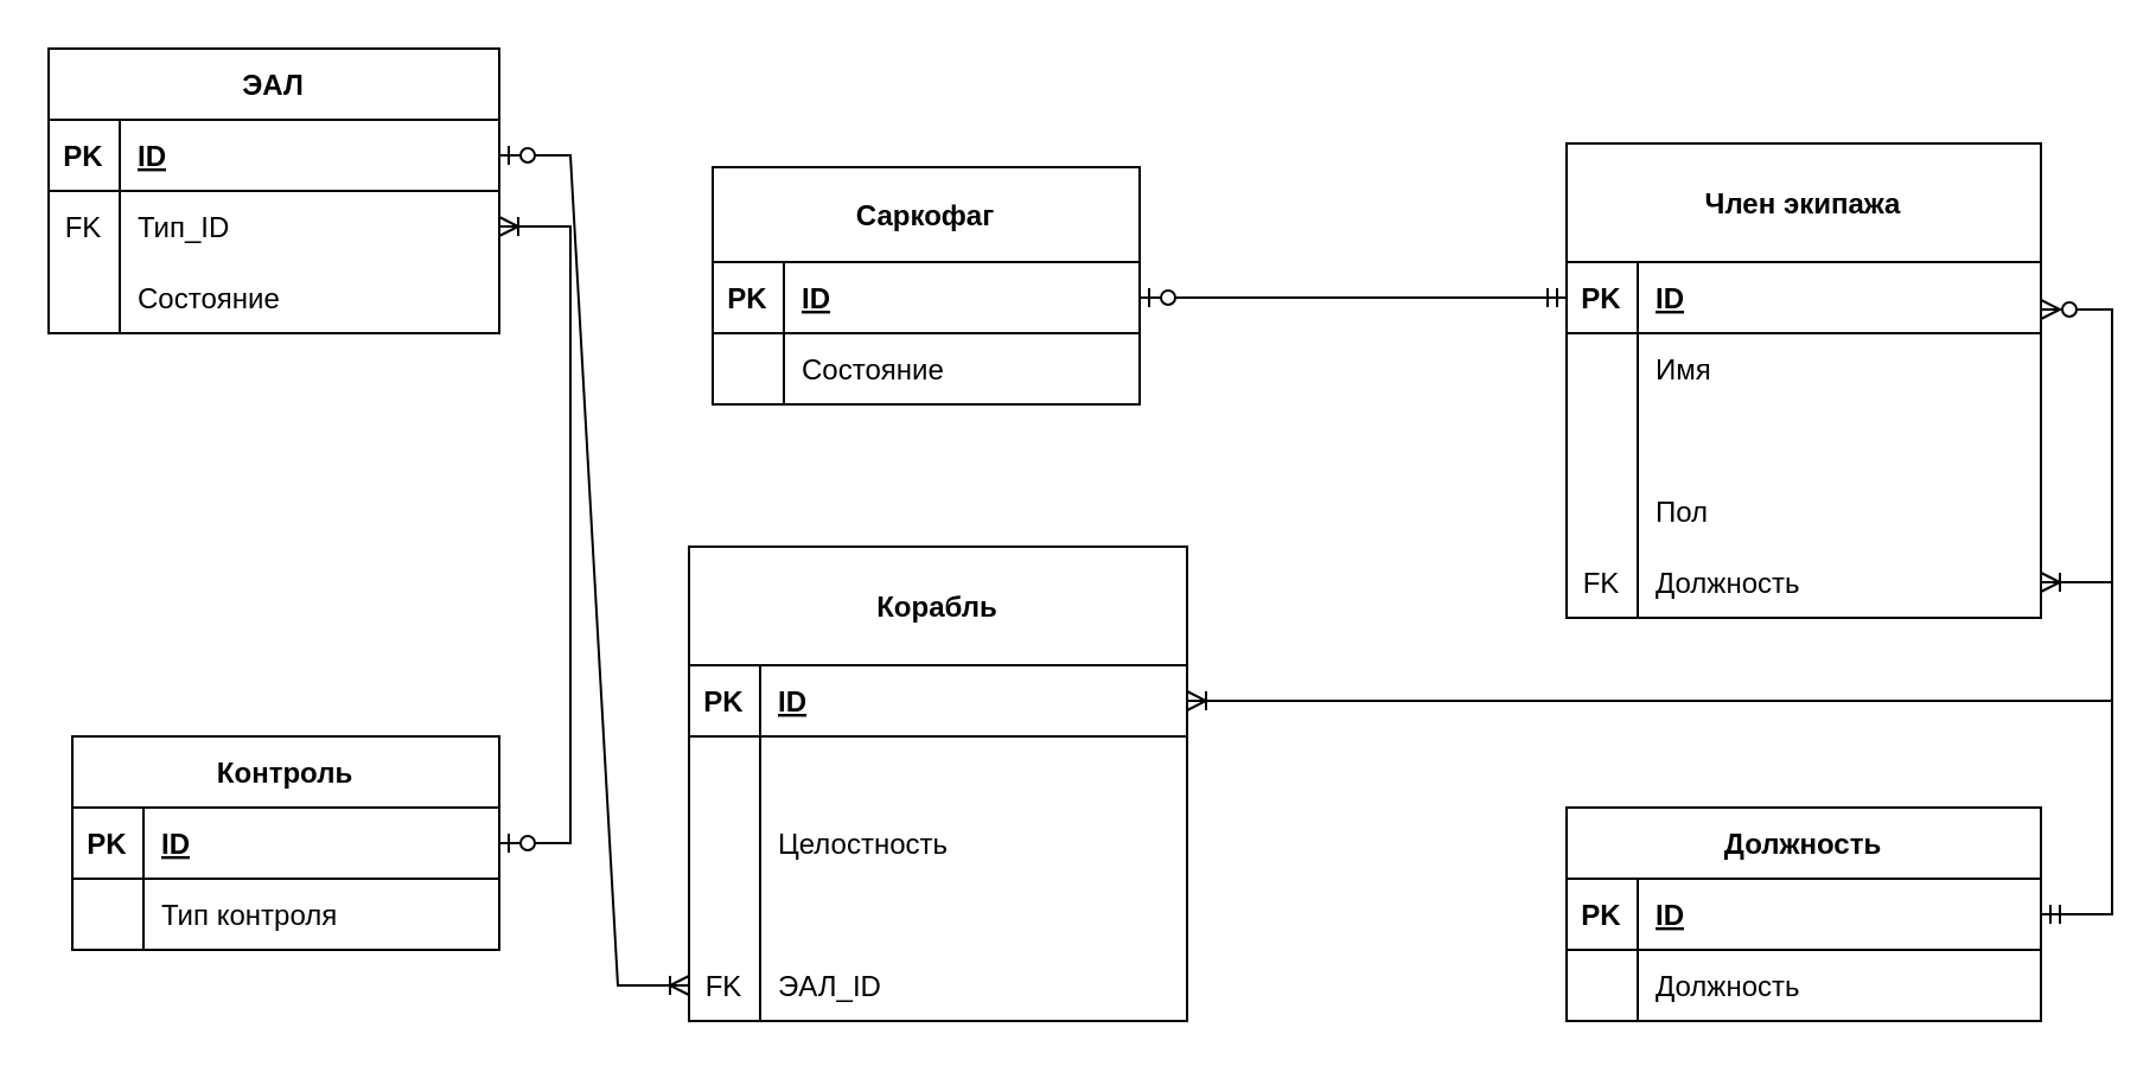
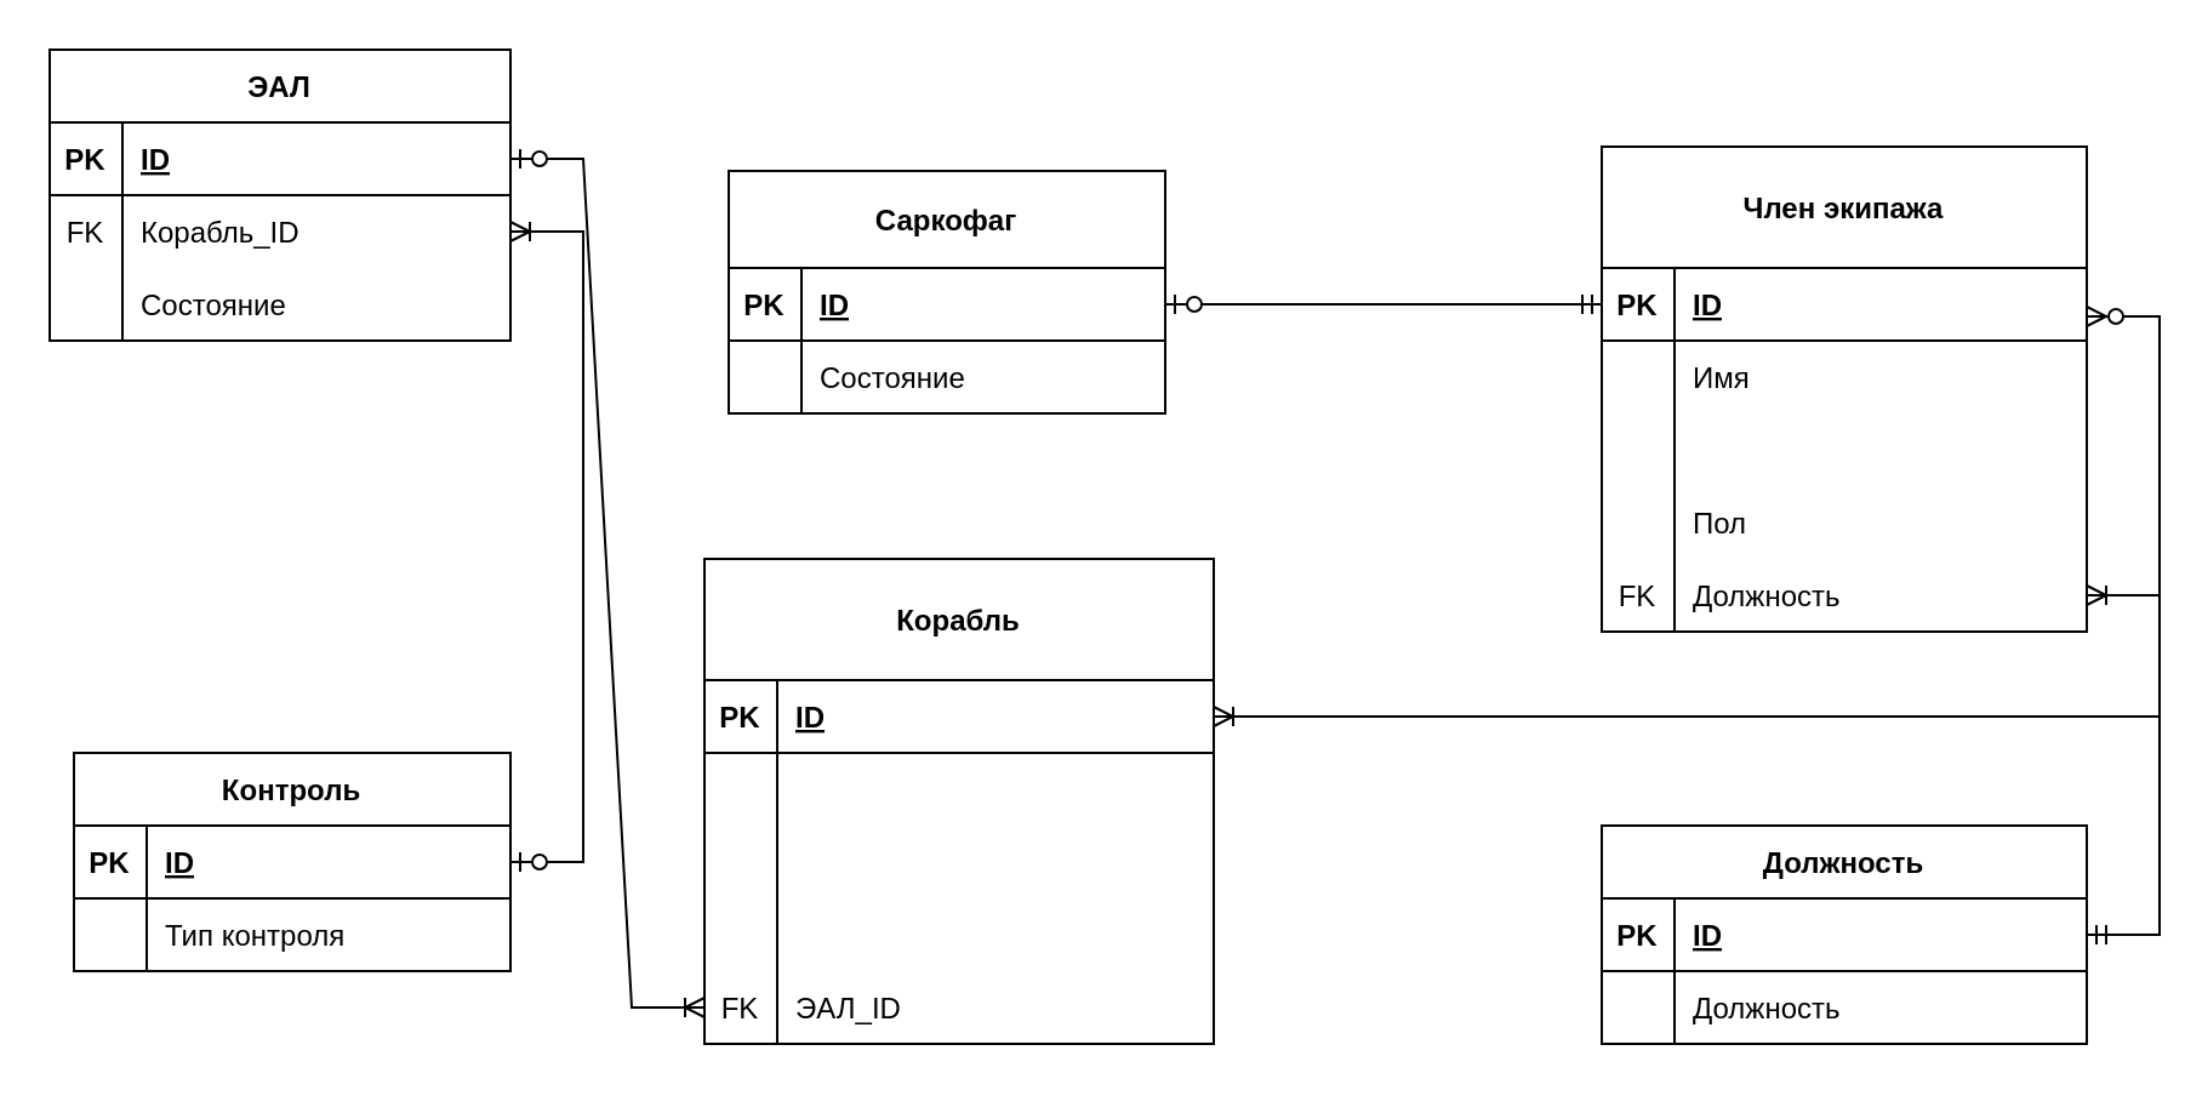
- <mxCell id="37" value="Тип_ID" style="shape=partialRectangle;connectable=0;fillColor=none;top=0;left=0;bottom=0;right=0;align=left;spacingLeft=6;overflow=hidden;" parent="35" vertex="1"><mxGeometry x="30" width="160" height="30" as="geometry"><mxRectangle width="160" height="30" as="alternateBounds" /></mxGeometry></mxCell>
+ <mxCell id="37" value="Корабль_ID" style="shape=partialRectangle;connectable=0;fillColor=none;top=0;left=0;bottom=0;right=0;align=left;spacingLeft=6;overflow=hidden;" parent="35" vertex="1"><mxGeometry x="30" width="160" height="30" as="geometry"><mxRectangle width="160" height="30" as="alternateBounds" /></mxGeometry></mxCell>
- <mxCell id="10" value="Целостность" style="shape=partialRectangle;overflow=hidden;connectable=0;fillColor=none;top=0;left=0;bottom=0;right=0;align=left;spacingLeft=6;" parent="8" vertex="1"><mxGeometry x="30" width="180" height="30" as="geometry"><mxRectangle width="180" height="30" as="alternateBounds" /></mxGeometry></mxCell>
